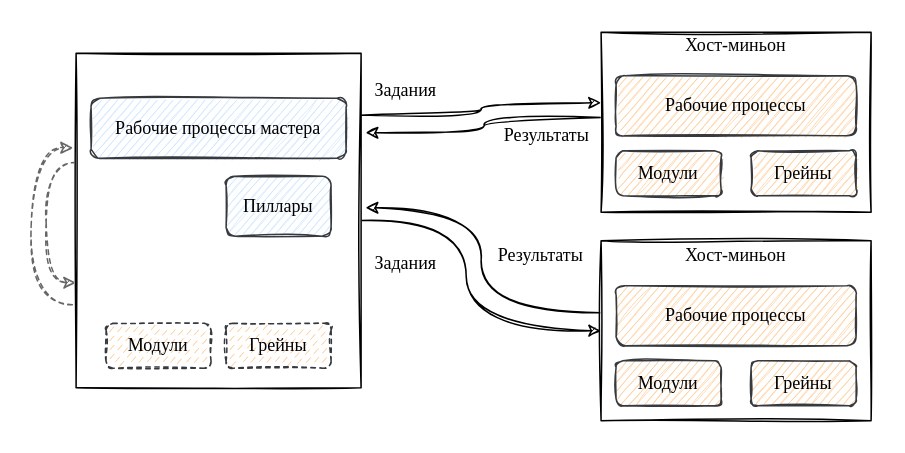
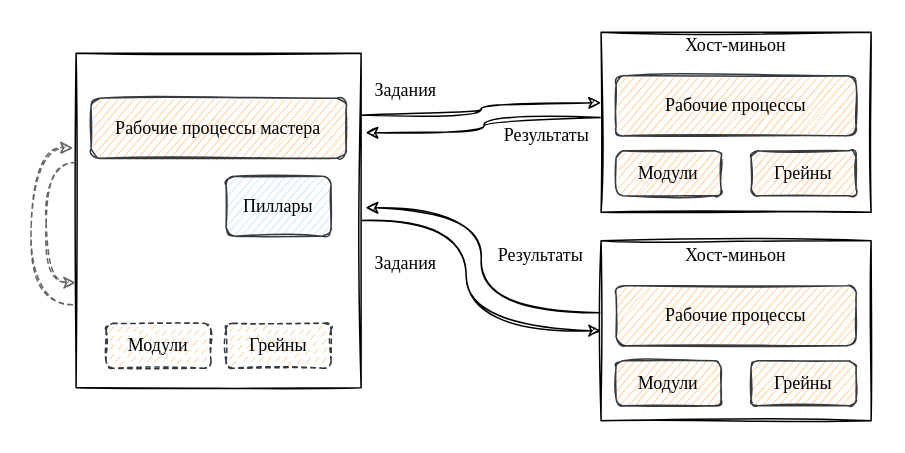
- <mxCell id="20" value="Рабочие процессы мастера" style="rounded=1;whiteSpace=wrap;html=1;sketch=1;fontFamily=Comic Relief;glass=0;fillColor=#cce5ff;strokeColor=#36393d;" parent="1" vertex="1"><mxGeometry x="60.06" y="65" width="170" height="40" as="geometry" /></mxCell>
+ <mxCell id="20" value="Рабочие процессы мастера" style="rounded=1;whiteSpace=wrap;html=1;sketch=1;fontFamily=Comic Relief;glass=0;fillColor=#ffcc99;strokeColor=#36393d;" parent="1" vertex="1"><mxGeometry x="60.06" y="65" width="170" height="40" as="geometry" /></mxCell>
